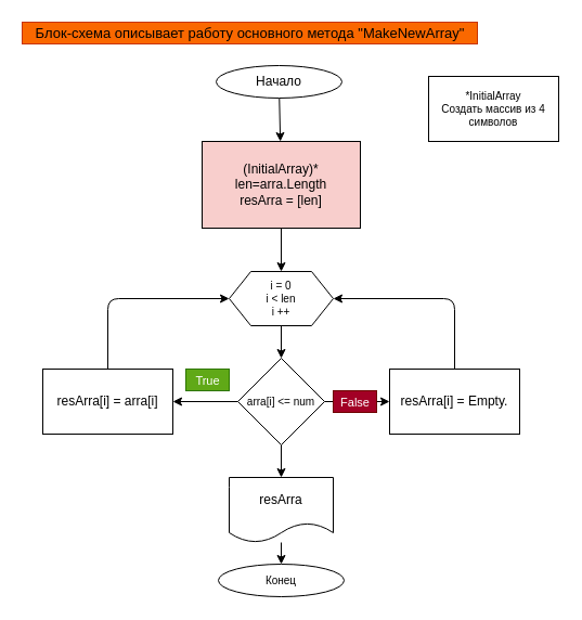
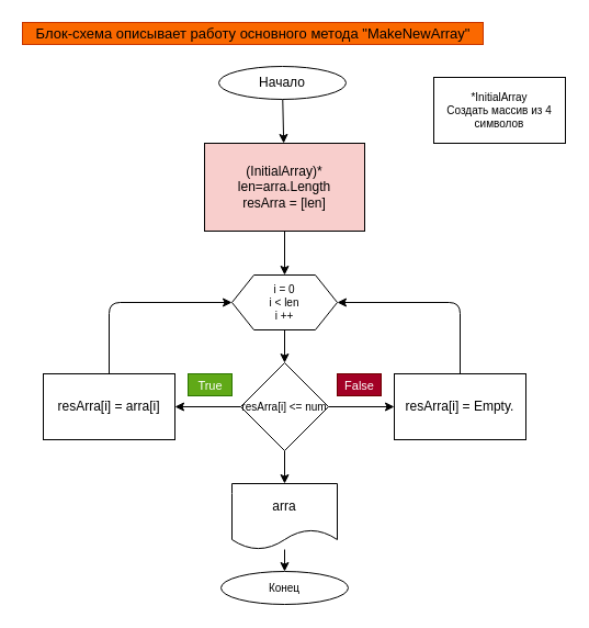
- <mxCell id="11" value="arra[i] &amp;lt;= num" style="rhombus;whiteSpace=wrap;html=1;fontSize=10;" vertex="1" parent="1"><mxGeometry x="219" y="330" width="80" height="80" as="geometry" /></mxCell>
+ <mxCell id="11" value="resArra[i] &amp;lt;= num" style="rhombus;whiteSpace=wrap;html=1;fontSize=10;" vertex="1" parent="1"><mxGeometry x="219" y="330" width="80" height="80" as="geometry" /></mxCell>
- <mxCell id="19" value="&lt;font style=&quot;font-size: 11px&quot;&gt;False&lt;/font&gt;" style="text;html=1;align=center;verticalAlign=middle;resizable=0;points=[];autosize=1;strokeColor=#6F0000;fillColor=#a20025;fontSize=13;fontColor=#ffffff;" vertex="1" parent="1"><mxGeometry x="307" y="360" width="40" height="20" as="geometry" /></mxCell>
+ <mxCell id="19" value="&lt;font style=&quot;font-size: 11px&quot;&gt;False&lt;/font&gt;" style="text;html=1;align=center;verticalAlign=middle;resizable=0;points=[];autosize=1;strokeColor=#6F0000;fillColor=#a20025;fontSize=13;fontColor=#ffffff;" vertex="1" parent="1"><mxGeometry x="307" y="340" width="40" height="20" as="geometry" /></mxCell>
- <mxCell id="21" value="&lt;font style=&quot;font-size: 12px&quot;&gt;resArra&lt;/font&gt;" style="shape=document;whiteSpace=wrap;html=1;boundedLbl=1;fontSize=10;" vertex="1" parent="1"><mxGeometry x="211" y="440" width="96" height="60" as="geometry" /></mxCell>
+ <mxCell id="21" value="&lt;font style=&quot;font-size: 12px&quot;&gt;arra&lt;/font&gt;" style="shape=document;whiteSpace=wrap;html=1;boundedLbl=1;fontSize=10;" vertex="1" parent="1"><mxGeometry x="211" y="440" width="96" height="60" as="geometry" /></mxCell>
